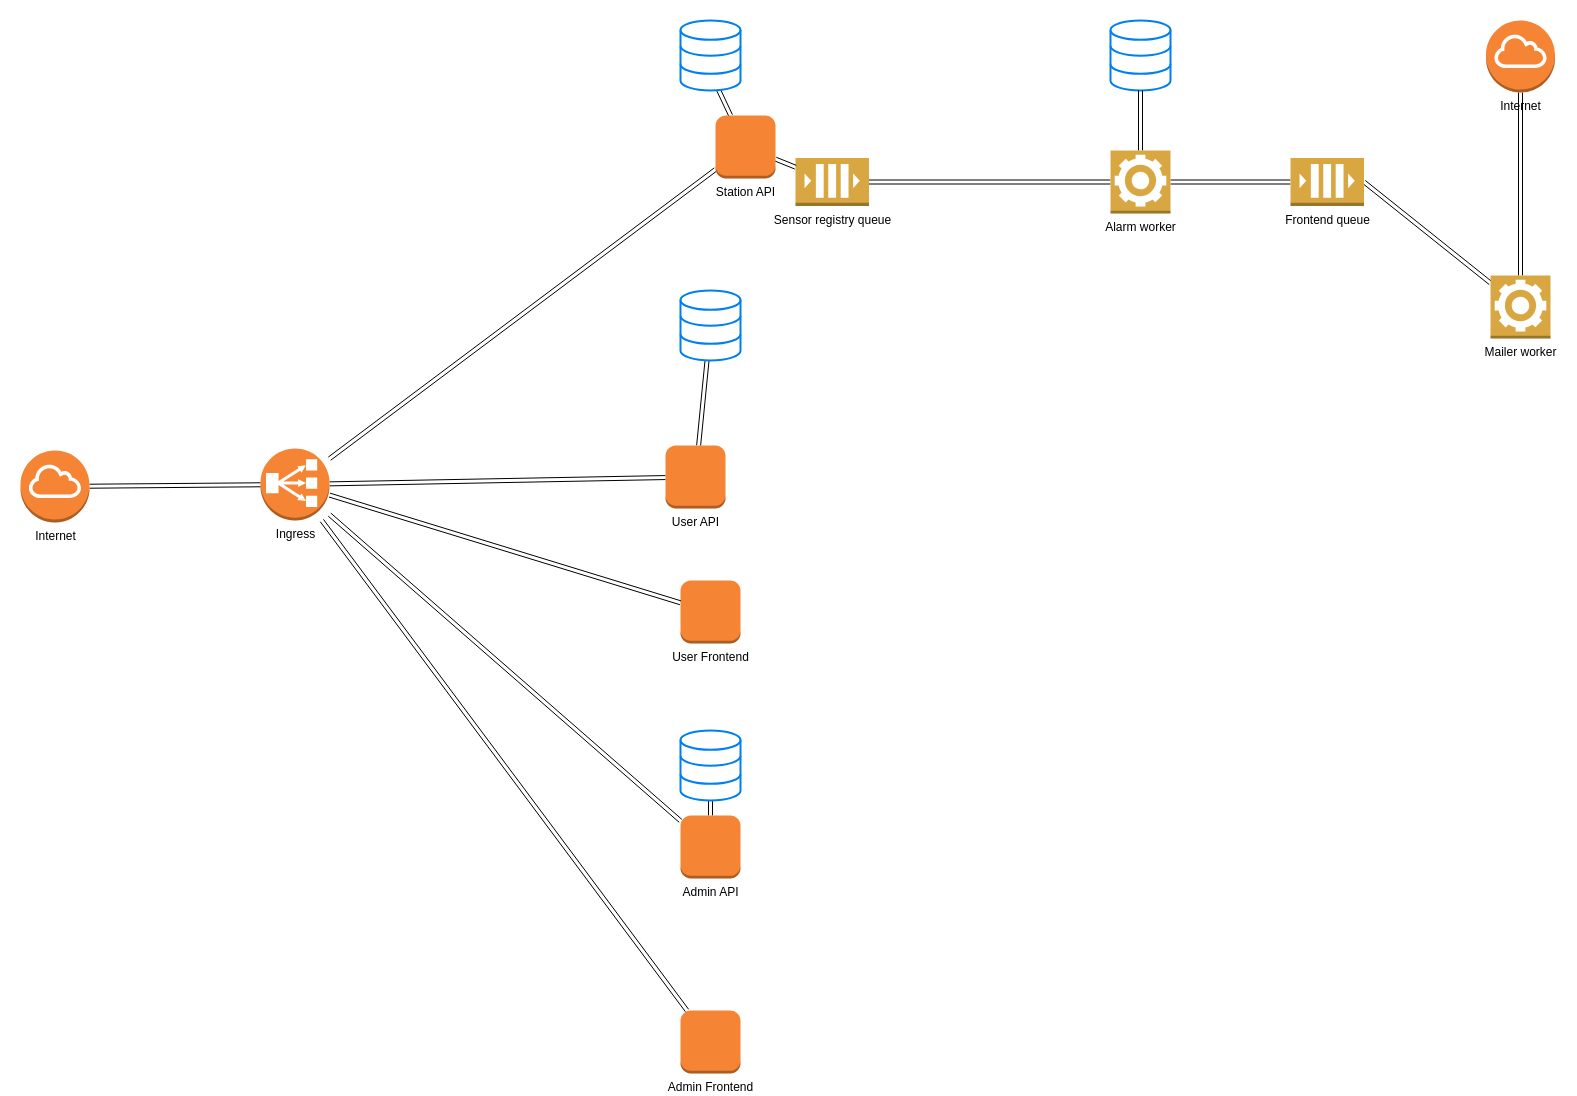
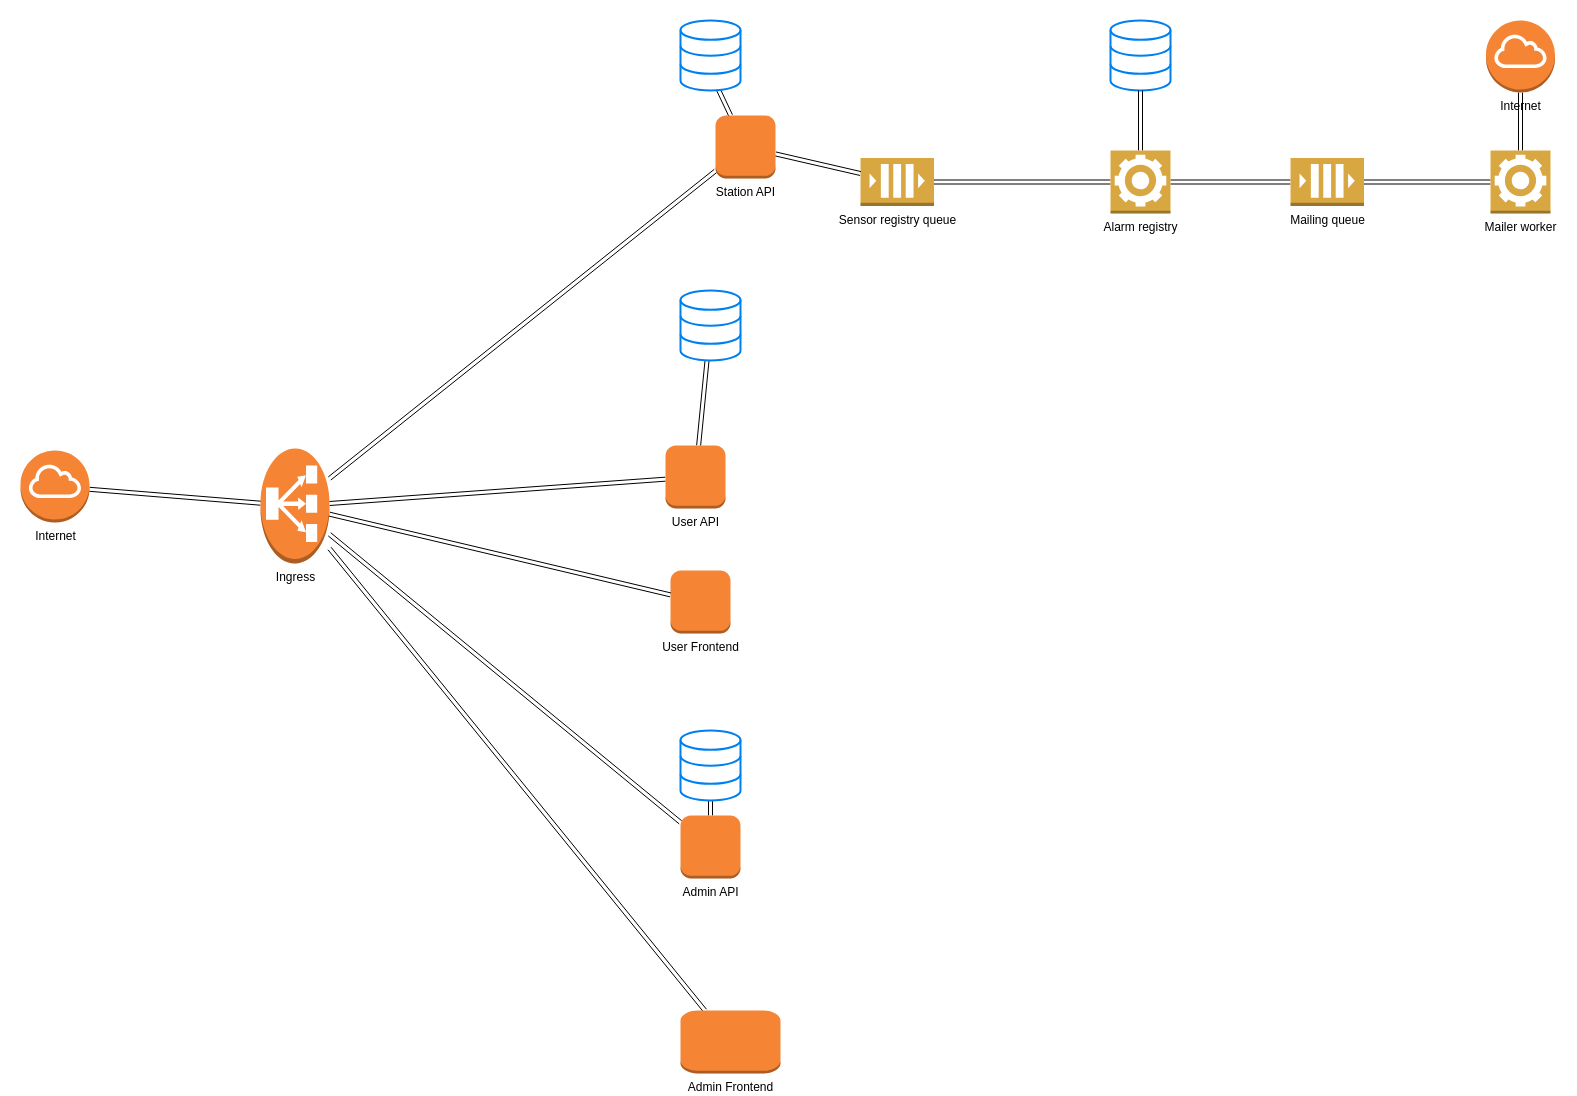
- <mxCell id="3" value="Sensor registry queue" style="outlineConnect=0;dashed=0;verticalLabelPosition=bottom;verticalAlign=top;align=center;html=1;shape=mxgraph.aws3.queue;fillColor=#D9A741;gradientColor=none;" vertex="1" parent="1"><mxGeometry x="795" y="157.5" width="73.5" height="48" as="geometry" /></mxCell>
+ <mxCell id="3" value="Sensor registry queue" style="outlineConnect=0;dashed=0;verticalLabelPosition=bottom;verticalAlign=top;align=center;html=1;shape=mxgraph.aws3.queue;fillColor=#D9A741;gradientColor=none;" vertex="1" parent="1"><mxGeometry x="860" y="157.5" width="73.5" height="48" as="geometry" /></mxCell>
- <mxCell id="23" value="Frontend queue" style="outlineConnect=0;dashed=0;verticalLabelPosition=bottom;verticalAlign=top;align=center;html=1;shape=mxgraph.aws3.queue;fillColor=#D9A741;gradientColor=none;" vertex="1" parent="1"><mxGeometry x="1290" y="157.5" width="73.5" height="48" as="geometry" /></mxCell>
+ <mxCell id="23" value="Mailing queue" style="outlineConnect=0;dashed=0;verticalLabelPosition=bottom;verticalAlign=top;align=center;html=1;shape=mxgraph.aws3.queue;fillColor=#D9A741;gradientColor=none;" vertex="1" parent="1"><mxGeometry x="1290" y="157.5" width="73.5" height="48" as="geometry" /></mxCell>
- <mxCell id="7" value="Alarm worker" style="outlineConnect=0;dashed=0;verticalLabelPosition=bottom;verticalAlign=top;align=center;html=1;shape=mxgraph.aws3.worker;fillColor=#D9A741;gradientColor=none;" vertex="1" parent="1"><mxGeometry x="1110" y="150" width="60" height="63" as="geometry" /></mxCell>
+ <mxCell id="7" value="Alarm registry" style="outlineConnect=0;dashed=0;verticalLabelPosition=bottom;verticalAlign=top;align=center;html=1;shape=mxgraph.aws3.worker;fillColor=#D9A741;gradientColor=none;" vertex="1" parent="1"><mxGeometry x="1110" y="150" width="60" height="63" as="geometry" /></mxCell>
- <mxCell id="25" value="Mailer worker" style="outlineConnect=0;dashed=0;verticalLabelPosition=bottom;verticalAlign=top;align=center;html=1;shape=mxgraph.aws3.worker;fillColor=#D9A741;gradientColor=none;" vertex="1" parent="1"><mxGeometry x="1490" y="275" width="60" height="63" as="geometry" /></mxCell>
+ <mxCell id="25" value="Mailer worker" style="outlineConnect=0;dashed=0;verticalLabelPosition=bottom;verticalAlign=top;align=center;html=1;shape=mxgraph.aws3.worker;fillColor=#D9A741;gradientColor=none;" vertex="1" parent="1"><mxGeometry x="1490" y="150" width="60" height="63" as="geometry" /></mxCell>
- <mxCell id="14" value="Ingress" style="outlineConnect=0;dashed=0;verticalLabelPosition=bottom;verticalAlign=top;align=center;html=1;shape=mxgraph.aws3.classic_load_balancer;fillColor=#F58534;gradientColor=none;" vertex="1" parent="1"><mxGeometry x="260" y="448" width="69" height="72" as="geometry" /></mxCell>
+ <mxCell id="14" value="Ingress" style="outlineConnect=0;dashed=0;verticalLabelPosition=bottom;verticalAlign=top;align=center;html=1;shape=mxgraph.aws3.classic_load_balancer;fillColor=#F58534;gradientColor=none;" vertex="1" parent="1"><mxGeometry x="260" y="448" width="69" height="115" as="geometry" /></mxCell>
- <mxCell id="8" value="User Frontend" style="outlineConnect=0;dashed=0;verticalLabelPosition=bottom;verticalAlign=top;align=center;html=1;shape=mxgraph.aws3.instance;fillColor=#F58534;gradientColor=none;" vertex="1" parent="1"><mxGeometry x="680" y="580" width="60" height="63" as="geometry" /></mxCell>
+ <mxCell id="8" value="User Frontend" style="outlineConnect=0;dashed=0;verticalLabelPosition=bottom;verticalAlign=top;align=center;html=1;shape=mxgraph.aws3.instance;fillColor=#F58534;gradientColor=none;" vertex="1" parent="1"><mxGeometry x="670" y="570" width="60" height="63" as="geometry" /></mxCell>
- <mxCell id="26" value="Admin Frontend" style="outlineConnect=0;dashed=0;verticalLabelPosition=bottom;verticalAlign=top;align=center;html=1;shape=mxgraph.aws3.instance;fillColor=#F58534;gradientColor=none;" vertex="1" parent="1"><mxGeometry x="680" y="1010" width="60" height="63" as="geometry" /></mxCell>
+ <mxCell id="26" value="Admin Frontend" style="outlineConnect=0;dashed=0;verticalLabelPosition=bottom;verticalAlign=top;align=center;html=1;shape=mxgraph.aws3.instance;fillColor=#F58534;gradientColor=none;" vertex="1" parent="1"><mxGeometry x="680" y="1010" width="100" height="63" as="geometry" /></mxCell>
